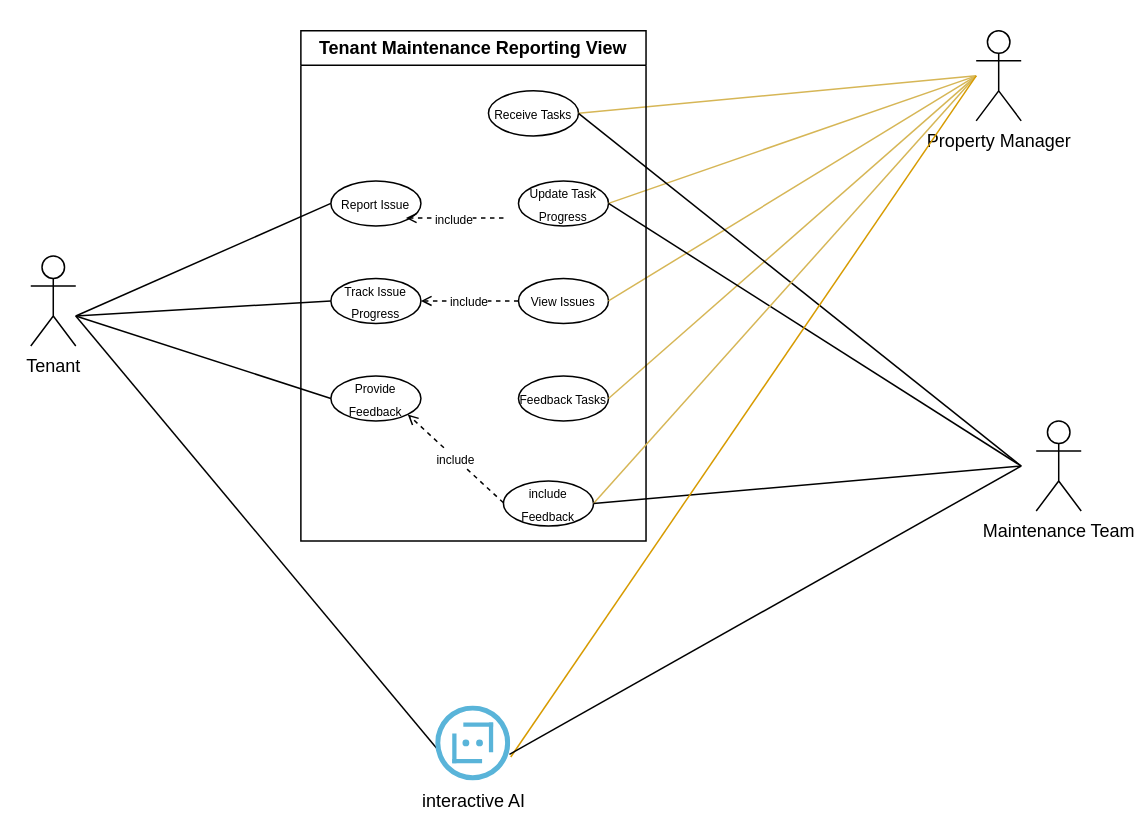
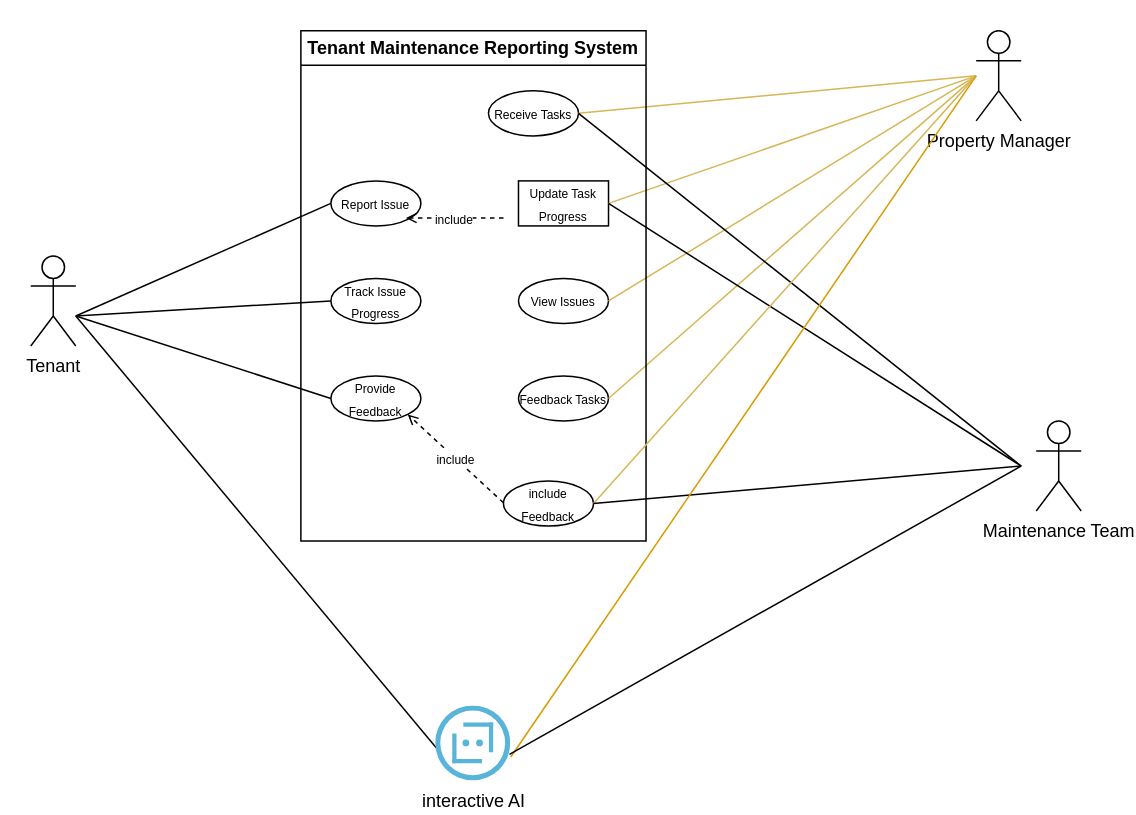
- <mxCell id="21" value="Tenant Maintenance Reporting View" style="swimlane;whiteSpace=wrap;html=1;" vertex="1" parent="1"><mxGeometry x="200" y="20" width="230" height="340" as="geometry" /></mxCell>
+ <mxCell id="21" value="Tenant Maintenance Reporting System" style="swimlane;whiteSpace=wrap;html=1;" vertex="1" parent="1"><mxGeometry x="200" y="20" width="230" height="340" as="geometry" /></mxCell>
- <mxCell id="11" value="&lt;font style=&quot;font-size: 8px;&quot;&gt;Update Task Progress&lt;/font&gt;" style="ellipse;whiteSpace=wrap;html=1;" vertex="1" parent="1"><mxGeometry x="345" y="120" width="60" height="30" as="geometry" /></mxCell>
+ <mxCell id="11" value="&lt;font style=&quot;font-size: 8px;&quot;&gt;Update Task Progress&lt;/font&gt;" style="whiteSpace=wrap;html=1;rounded=0;" vertex="1" parent="1"><mxGeometry x="345" y="120" width="60" height="30" as="geometry" /></mxCell>
- <mxCell id="25" value="&lt;font style=&quot;font-size: 8px;&quot;&gt;include&lt;/font&gt;" style="endArrow=open;endSize=5;dashed=1;html=1;rounded=0;entryX=1;entryY=0.5;entryDx=0;entryDy=0;exitX=0;exitY=0.5;exitDx=0;exitDy=0;" edge="1" parent="1" source="9" target="7"><mxGeometry width="160" relative="1" as="geometry"><mxPoint x="340" y="200" as="sourcePoint" /><mxPoint x="520" y="400" as="targetPoint" /></mxGeometry></mxCell>
